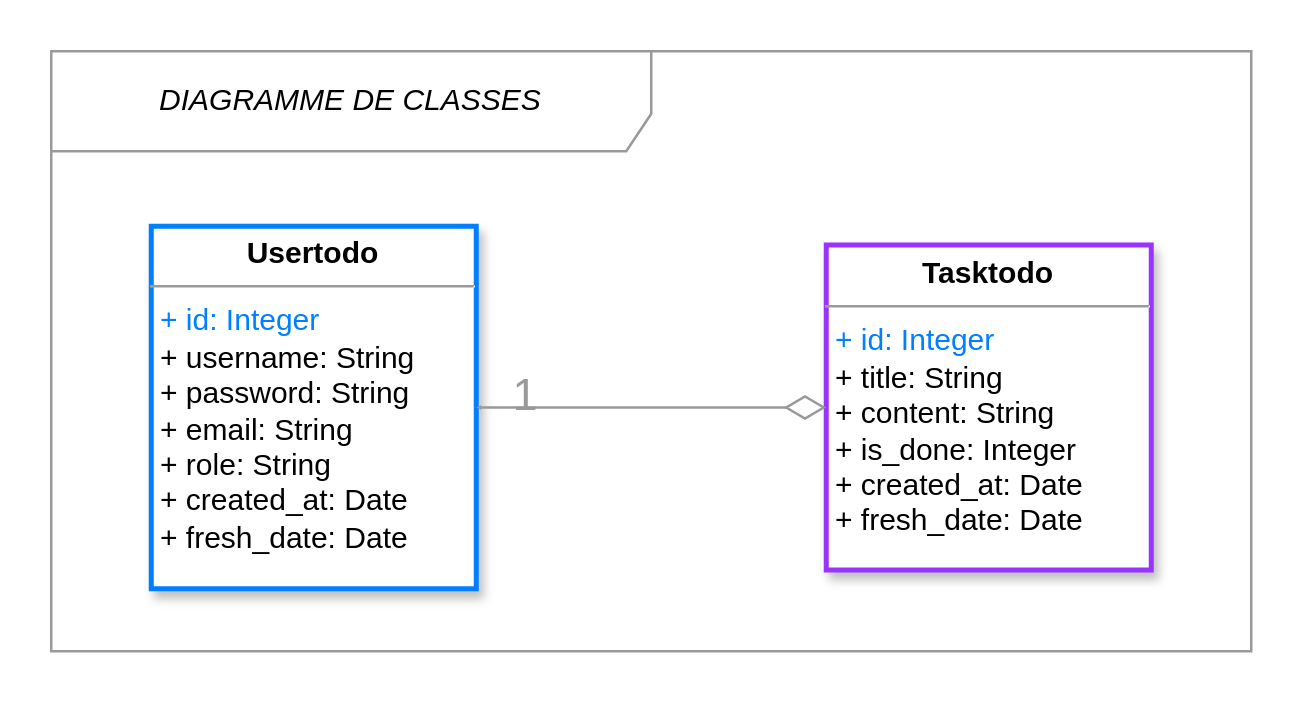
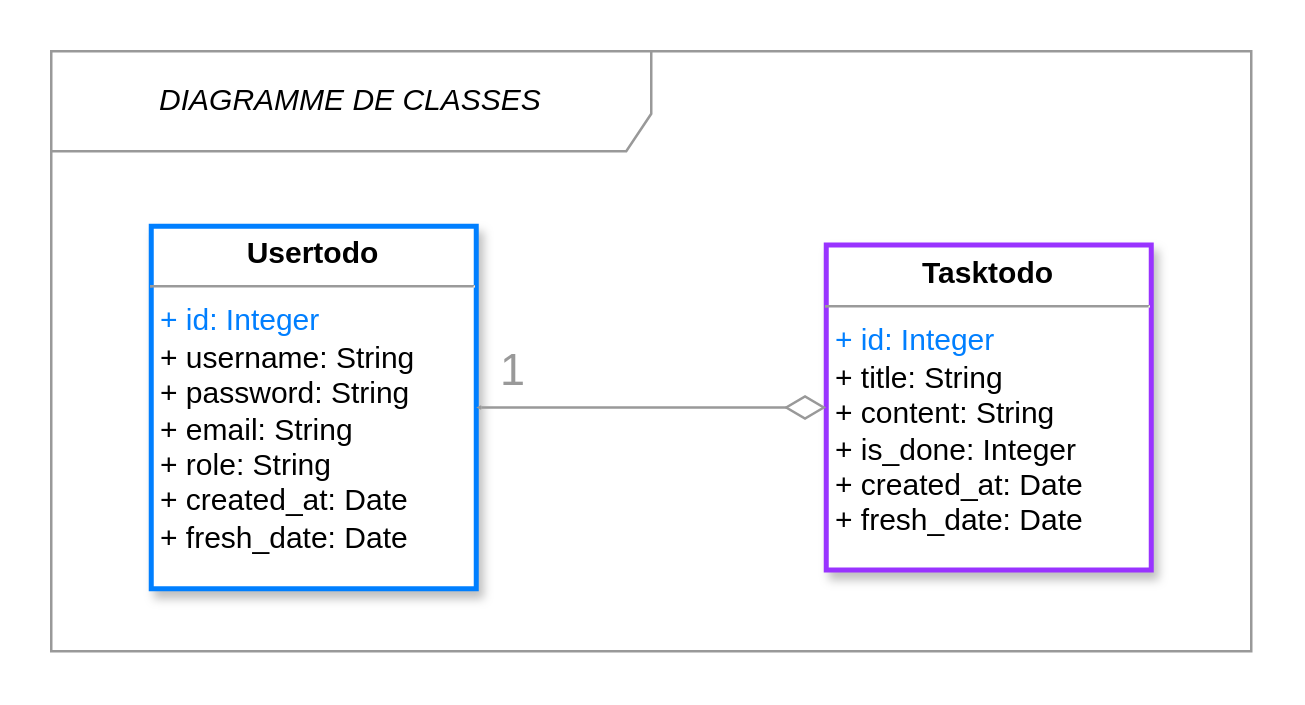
- <mxCell id="6" value="1" style="text;strokeColor=none;fillColor=none;align=left;verticalAlign=top;spacingLeft=4;spacingRight=4;overflow=hidden;rotatable=0;points=[[0,0.5],[1,0.5]];portConstraint=eastwest;fontSize=18;dashed=1;fontColor=#999999;" parent="1" vertex="1"><mxGeometry x="199" y="140" width="20" height="30" as="geometry" /></mxCell>
+ <mxCell id="6" value="1" style="text;strokeColor=none;fillColor=none;align=left;verticalAlign=top;spacingLeft=4;spacingRight=4;overflow=hidden;rotatable=0;points=[[0,0.5],[1,0.5]];portConstraint=eastwest;fontSize=18;dashed=1;fontColor=#999999;" parent="1" vertex="1"><mxGeometry x="194" y="130" width="20" height="30" as="geometry" /></mxCell>
